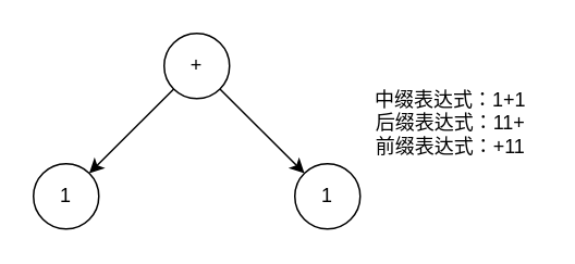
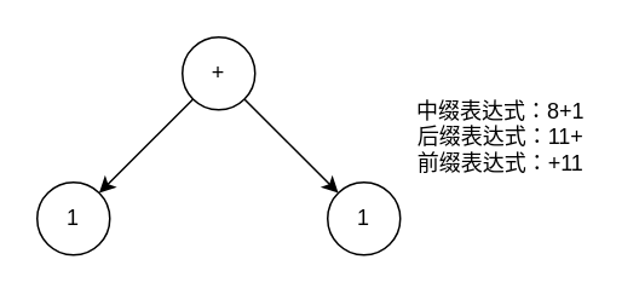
- <mxCell id="7" value="&lt;div&gt;中缀表达式：1+1&lt;br&gt;&lt;/div&gt;&lt;div&gt;后缀表达式：11+&lt;/div&gt;&lt;div&gt;前缀表达式：+11&lt;br&gt;&lt;/div&gt;" style="text;html=1;align=center;verticalAlign=middle;resizable=0;points=[];autosize=1;strokeColor=none;fillColor=none;" vertex="1" parent="1"><mxGeometry x="220" y="50" width="110" height="50" as="geometry" /></mxCell>
+ <mxCell id="7" value="&lt;div&gt;中缀表达式：8+1&lt;br&gt;&lt;/div&gt;&lt;div&gt;后缀表达式：11+&lt;/div&gt;&lt;div&gt;前缀表达式：+11&lt;br&gt;&lt;/div&gt;" style="text;html=1;align=center;verticalAlign=middle;resizable=0;points=[];autosize=1;strokeColor=none;fillColor=none;" vertex="1" parent="1"><mxGeometry x="220" y="50" width="110" height="50" as="geometry" /></mxCell>
